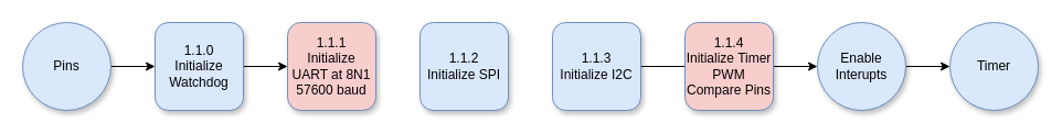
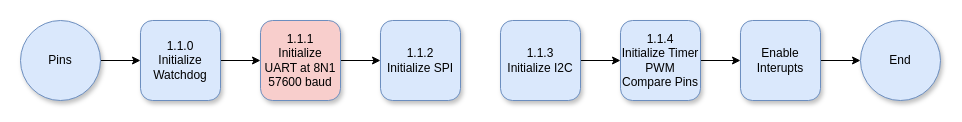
+ <mxCell id="6" value="" style="edgeStyle=orthogonalEdgeStyle;rounded=0;orthogonalLoop=1;jettySize=auto;html=1;" edge="1" parent="1" source="7" target="8"><mxGeometry relative="1" as="geometry" /></mxCell>
- <mxCell id="9" value="" style="edgeStyle=orthogonalEdgeStyle;rounded=0;orthogonalLoop=1;jettySize=auto;html=1;endArrow=none;" edge="1" parent="1" source="10" target="12"><mxGeometry relative="1" as="geometry" /></mxCell>
+ <mxCell id="9" value="" style="edgeStyle=orthogonalEdgeStyle;rounded=0;orthogonalLoop=1;jettySize=auto;html=1;" edge="1" parent="1" source="10" target="12"><mxGeometry relative="1" as="geometry" /></mxCell>
- <mxCell id="12" value="1.1.4&lt;br&gt;Initialize Timer PWM Compare Pins" style="whiteSpace=wrap;html=1;aspect=fixed;shadow=1;fillColor=#f8cecc;strokeColor=#6c8ebf;glass=0;rounded=1;" vertex="1" parent="1"><mxGeometry x="620" y="20" width="80" height="80" as="geometry" /></mxCell>
+ <mxCell id="12" value="1.1.4&lt;br&gt;Initialize Timer PWM Compare Pins" style="whiteSpace=wrap;html=1;aspect=fixed;shadow=1;fillColor=#dae8fc;strokeColor=#6c8ebf;glass=0;rounded=1;" vertex="1" parent="1"><mxGeometry x="620" y="20" width="80" height="80" as="geometry" /></mxCell>
- <mxCell id="14" value="Enable Interupts" style="ellipse;whiteSpace=wrap;html=1;aspect=fixed;shadow=1;fillColor=#dae8fc;strokeColor=#6c8ebf;glass=0;" vertex="1" parent="1"><mxGeometry x="740" y="20" width="80" height="80" as="geometry" /></mxCell>
+ <mxCell id="14" value="Enable Interupts" style="whiteSpace=wrap;html=1;aspect=fixed;shadow=1;fillColor=#dae8fc;strokeColor=#6c8ebf;glass=0;rounded=1;" vertex="1" parent="1"><mxGeometry x="740" y="20" width="80" height="80" as="geometry" /></mxCell>
- <mxCell id="15" value="Timer" style="ellipse;whiteSpace=wrap;html=1;aspect=fixed;rounded=1;shadow=1;glass=0;fillColor=#dae8fc;strokeColor=#6c8ebf;" vertex="1" parent="1"><mxGeometry x="860" y="20" width="80" height="80" as="geometry" /></mxCell>
+ <mxCell id="15" value="End" style="ellipse;whiteSpace=wrap;html=1;aspect=fixed;rounded=1;shadow=1;glass=0;fillColor=#dae8fc;strokeColor=#6c8ebf;" vertex="1" parent="1"><mxGeometry x="860" y="20" width="80" height="80" as="geometry" /></mxCell>
